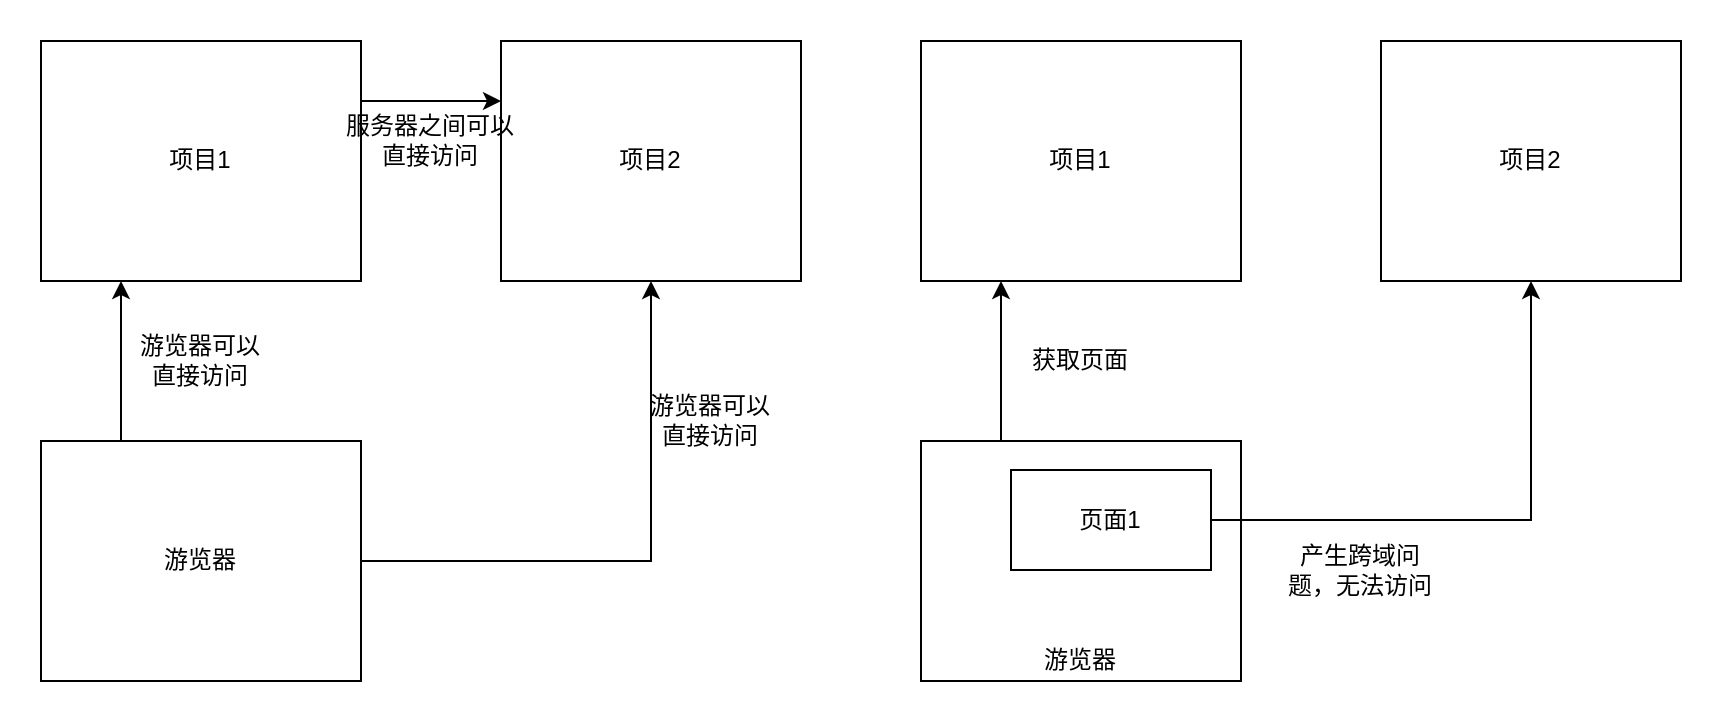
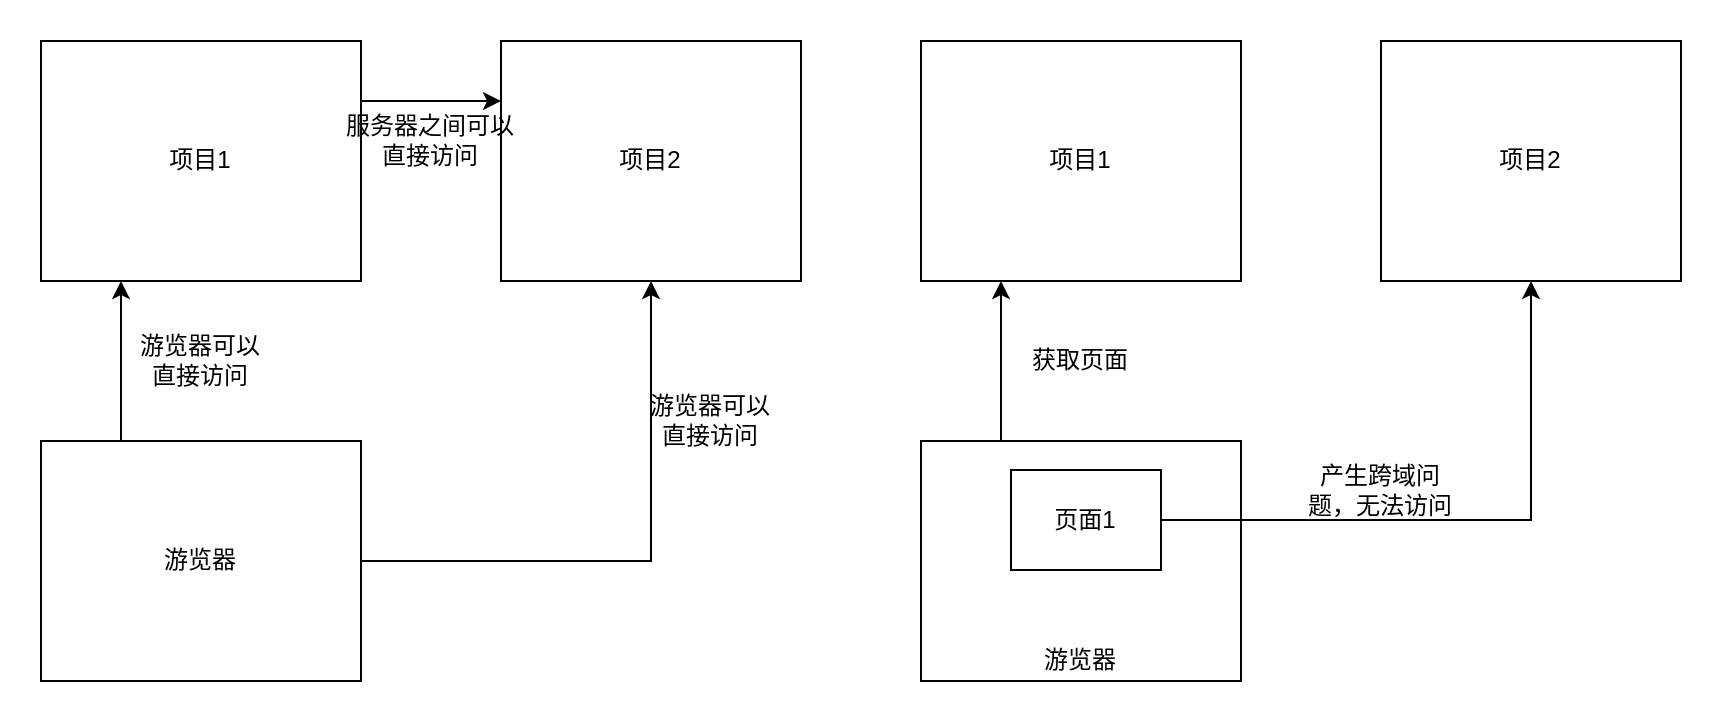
- <mxCell id="16" value="页面1" style="rounded=0;whiteSpace=wrap;html=1;" parent="1" vertex="1"><mxGeometry x="505" y="234.5" width="100" height="50" as="geometry" /></mxCell>
+ <mxCell id="16" value="页面1" style="rounded=0;whiteSpace=wrap;html=1;" parent="1" vertex="1"><mxGeometry x="505" y="234.5" width="75" height="50" as="geometry" /></mxCell>
- <mxCell id="18" value="产生跨域问题，无法访问" style="text;html=1;strokeColor=none;fillColor=none;align=center;verticalAlign=middle;whiteSpace=wrap;rounded=0;" parent="1" vertex="1"><mxGeometry x="640" y="275" width="80" height="20" as="geometry" /></mxCell>
+ <mxCell id="18" value="产生跨域问题，无法访问" style="text;html=1;strokeColor=none;fillColor=none;align=center;verticalAlign=middle;whiteSpace=wrap;rounded=0;" parent="1" vertex="1"><mxGeometry x="650" y="235" width="80" height="20" as="geometry" /></mxCell>
